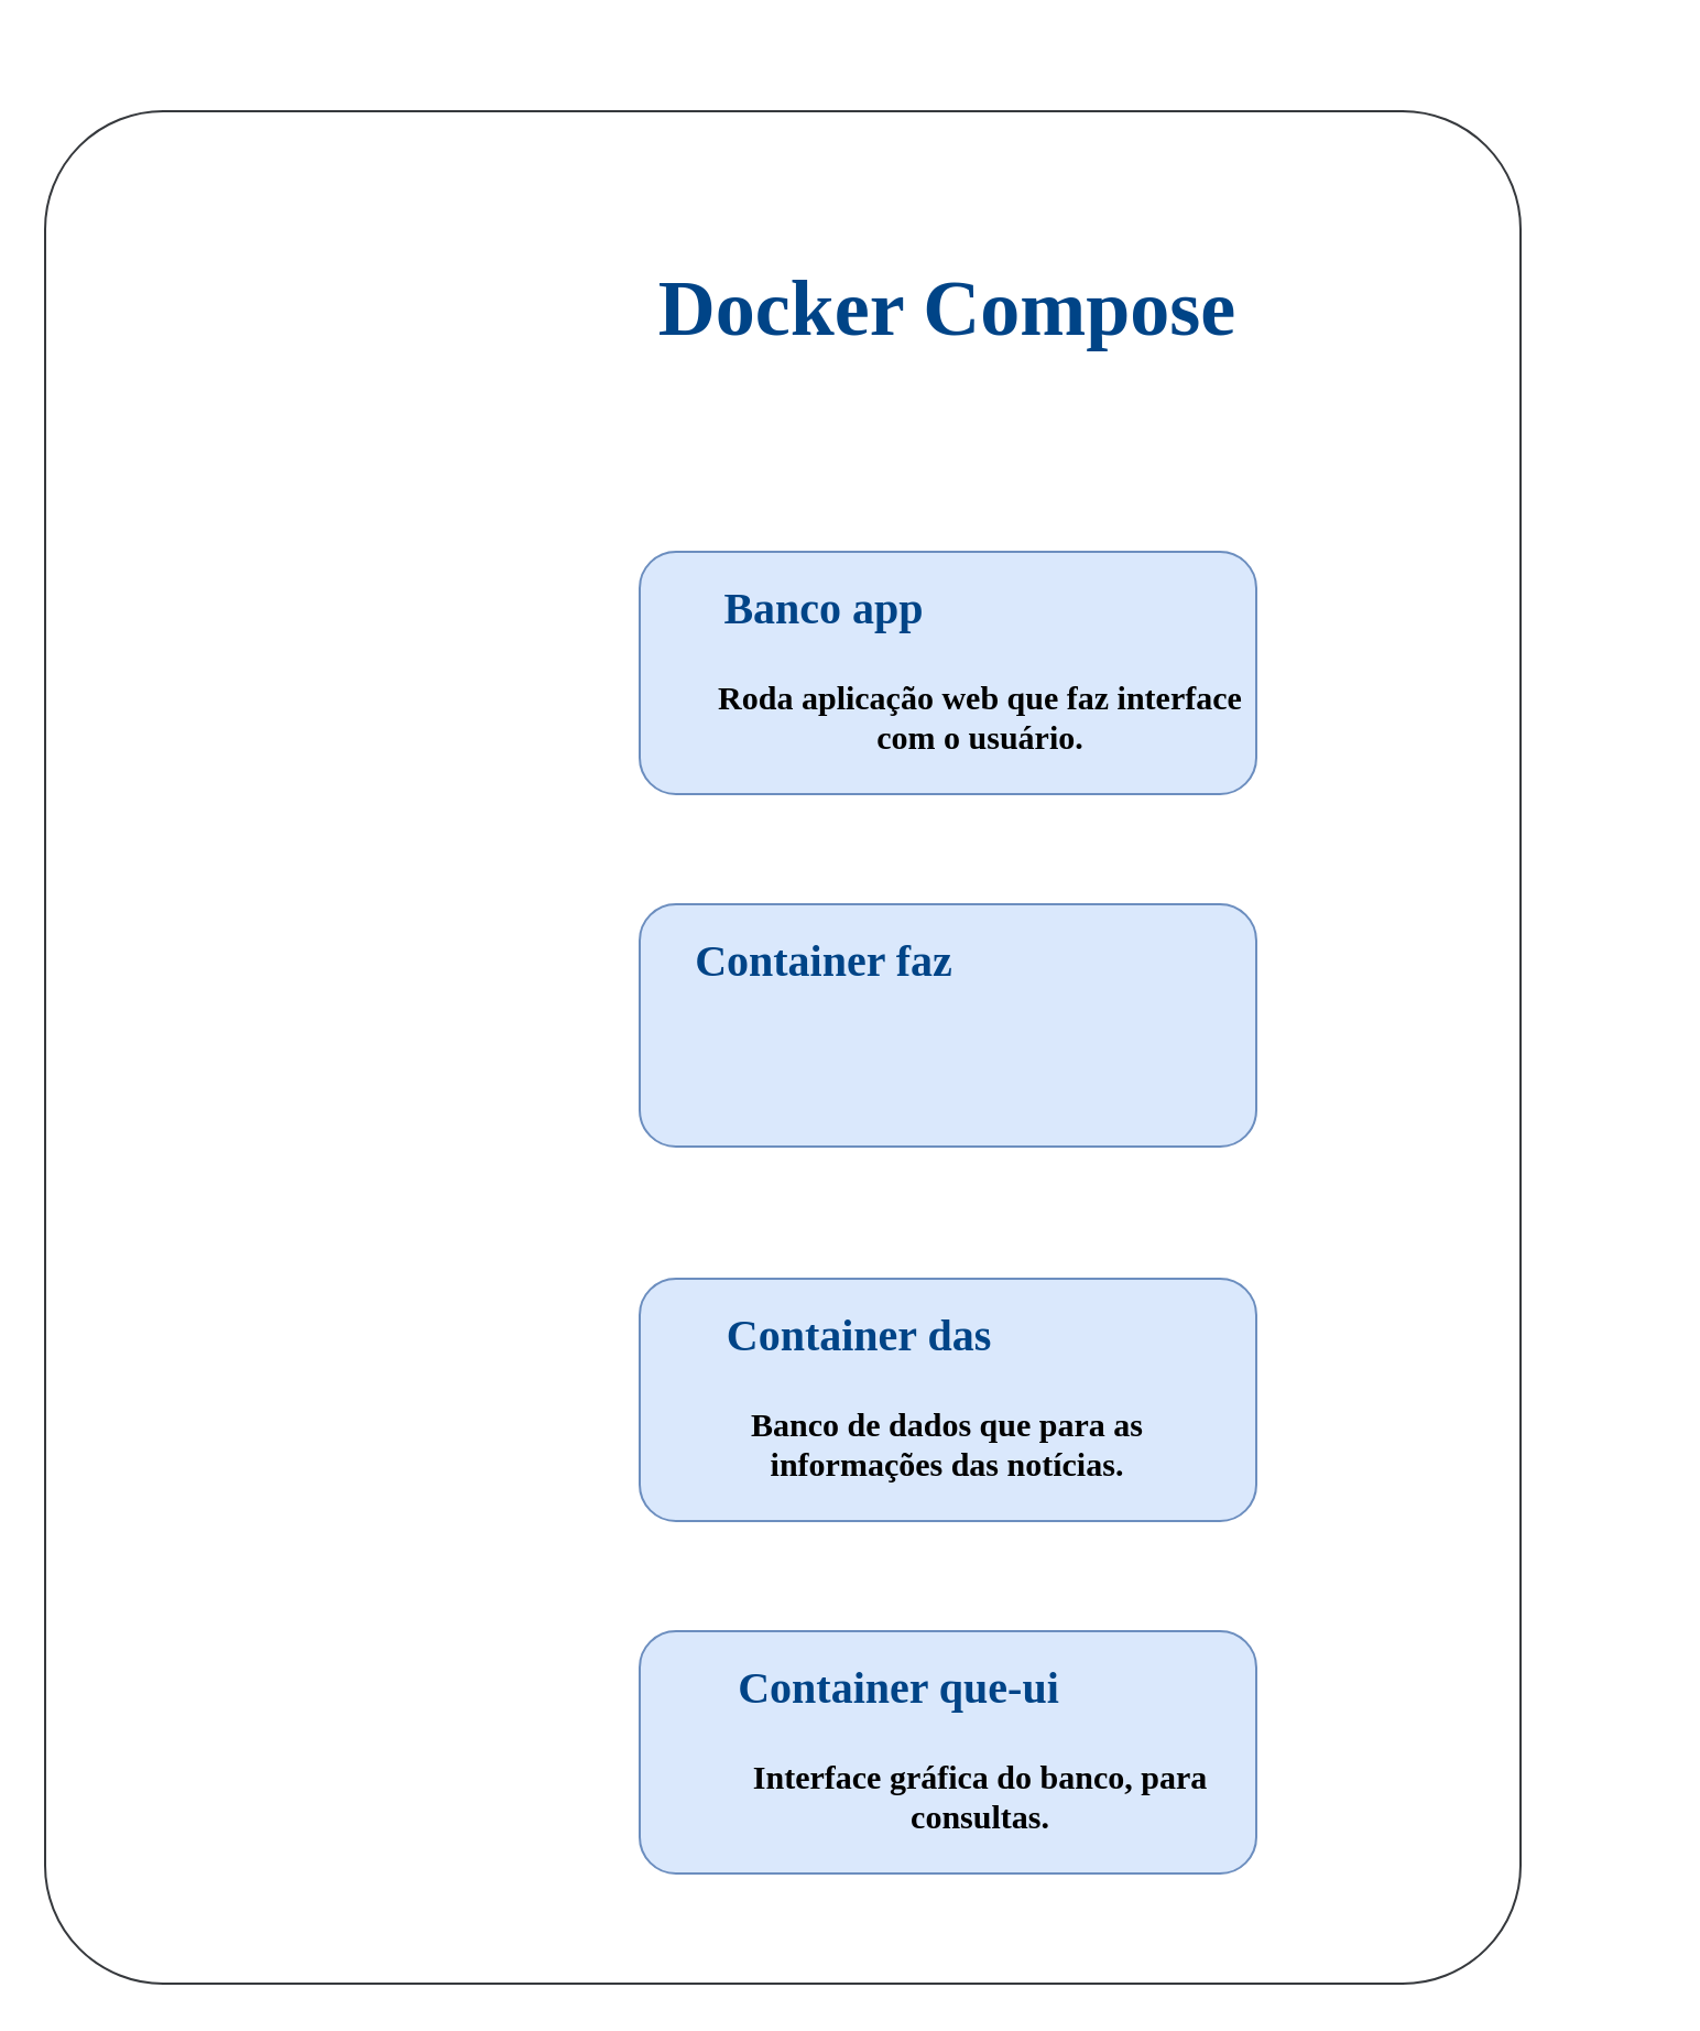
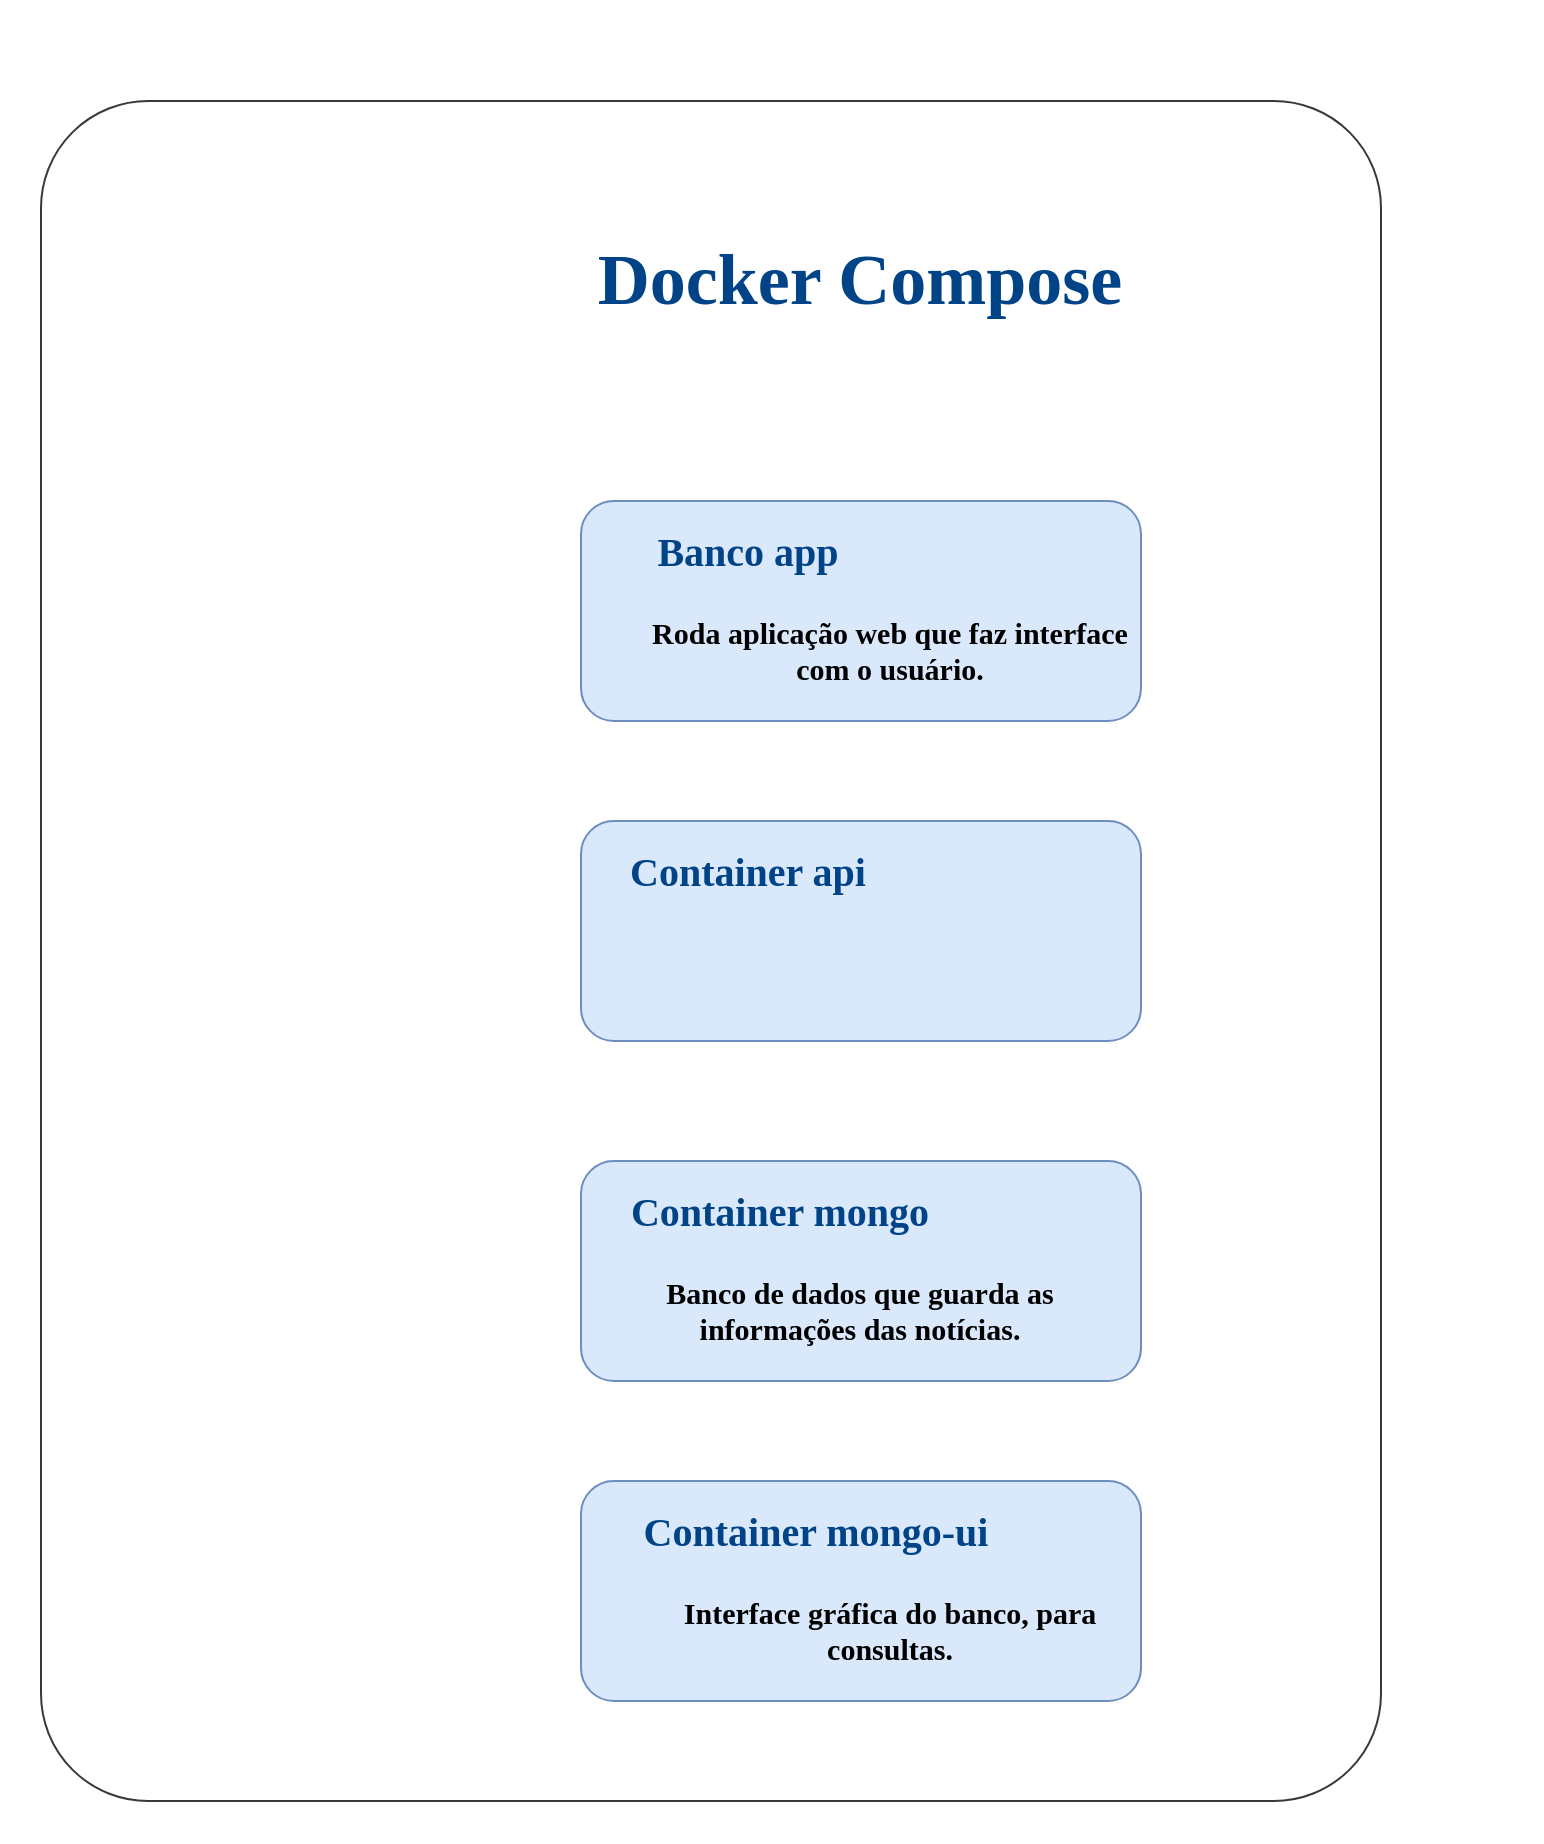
- <mxCell id="11" value="&lt;font style=&quot;font-size: 20px;&quot;&gt;&lt;b style=&quot;font-size: 20px;&quot;&gt;Container faz&lt;/b&gt;&lt;/font&gt;" style="text;html=1;strokeColor=none;fillColor=none;align=center;verticalAlign=middle;whiteSpace=wrap;rounded=0;fontFamily=Roboto Slab;fontSource=https%3A%2F%2Ffonts.googleapis.com%2Fcss%3Ffamily%3DRoboto%2BSlab;fontSize=20;fontColor=#004487;" parent="1" vertex="1"><mxGeometry x="224" y="420" width="300" height="30" as="geometry" /></mxCell>
+ <mxCell id="11" value="&lt;font style=&quot;font-size: 20px;&quot;&gt;&lt;b style=&quot;font-size: 20px;&quot;&gt;Container api&lt;/b&gt;&lt;/font&gt;" style="text;html=1;strokeColor=none;fillColor=none;align=center;verticalAlign=middle;whiteSpace=wrap;rounded=0;fontFamily=Roboto Slab;fontSource=https%3A%2F%2Ffonts.googleapis.com%2Fcss%3Ffamily%3DRoboto%2BSlab;fontSize=20;fontColor=#004487;" parent="1" vertex="1"><mxGeometry x="224" y="420" width="300" height="30" as="geometry" /></mxCell>
- <mxCell id="12" value="&lt;font style=&quot;font-size: 20px;&quot;&gt;&lt;b style=&quot;font-size: 20px;&quot;&gt;Container das&lt;/b&gt;&lt;/font&gt;" style="text;html=1;strokeColor=none;fillColor=none;align=center;verticalAlign=middle;whiteSpace=wrap;rounded=0;fontFamily=Roboto Slab;fontSource=https%3A%2F%2Ffonts.googleapis.com%2Fcss%3Ffamily%3DRoboto%2BSlab;fontSize=20;fontColor=#004487;" parent="1" vertex="1"><mxGeometry x="240" y="590" width="300" height="30" as="geometry" /></mxCell>
+ <mxCell id="12" value="&lt;font style=&quot;font-size: 20px;&quot;&gt;&lt;b style=&quot;font-size: 20px;&quot;&gt;Container mongo&lt;/b&gt;&lt;/font&gt;" style="text;html=1;strokeColor=none;fillColor=none;align=center;verticalAlign=middle;whiteSpace=wrap;rounded=0;fontFamily=Roboto Slab;fontSource=https%3A%2F%2Ffonts.googleapis.com%2Fcss%3Ffamily%3DRoboto%2BSlab;fontSize=20;fontColor=#004487;" parent="1" vertex="1"><mxGeometry x="240" y="590" width="300" height="30" as="geometry" /></mxCell>
- <mxCell id="19" value="&lt;font color=&quot;#000000&quot; style=&quot;font-size: 15px;&quot;&gt;&lt;b style=&quot;font-size: 15px;&quot;&gt;Banco de dados que para as informações das notícias.&lt;/b&gt;&lt;/font&gt;" style="text;html=1;strokeColor=none;fillColor=none;align=center;verticalAlign=middle;whiteSpace=wrap;rounded=0;fontFamily=Roboto Slab;fontSource=https%3A%2F%2Ffonts.googleapis.com%2Fcss%3Ffamily%3DRoboto%2BSlab;fontSize=15;fontColor=#004487;" parent="1" vertex="1"><mxGeometry x="310" y="640" width="240" height="30" as="geometry" /></mxCell>
+ <mxCell id="19" value="&lt;font color=&quot;#000000&quot; style=&quot;font-size: 15px;&quot;&gt;&lt;b style=&quot;font-size: 15px;&quot;&gt;Banco de dados que guarda as informações das notícias.&lt;/b&gt;&lt;/font&gt;" style="text;html=1;strokeColor=none;fillColor=none;align=center;verticalAlign=middle;whiteSpace=wrap;rounded=0;fontFamily=Roboto Slab;fontSource=https%3A%2F%2Ffonts.googleapis.com%2Fcss%3Ffamily%3DRoboto%2BSlab;fontSize=15;fontColor=#004487;" parent="1" vertex="1"><mxGeometry x="310" y="640" width="240" height="30" as="geometry" /></mxCell>
- <mxCell id="13" value="&lt;font style=&quot;font-size: 20px;&quot;&gt;&lt;b style=&quot;font-size: 20px;&quot;&gt;Container que-ui&lt;/b&gt;&lt;/font&gt;" style="text;html=1;strokeColor=none;fillColor=none;align=center;verticalAlign=middle;whiteSpace=wrap;rounded=0;fontFamily=Roboto Slab;fontSource=https%3A%2F%2Ffonts.googleapis.com%2Fcss%3Ffamily%3DRoboto%2BSlab;fontSize=20;fontColor=#004487;" parent="1" vertex="1"><mxGeometry x="258" y="750" width="300" height="30" as="geometry" /></mxCell>
+ <mxCell id="13" value="&lt;font style=&quot;font-size: 20px;&quot;&gt;&lt;b style=&quot;font-size: 20px;&quot;&gt;Container mongo-ui&lt;/b&gt;&lt;/font&gt;" style="text;html=1;strokeColor=none;fillColor=none;align=center;verticalAlign=middle;whiteSpace=wrap;rounded=0;fontFamily=Roboto Slab;fontSource=https%3A%2F%2Ffonts.googleapis.com%2Fcss%3Ffamily%3DRoboto%2BSlab;fontSize=20;fontColor=#004487;" parent="1" vertex="1"><mxGeometry x="258" y="750" width="300" height="30" as="geometry" /></mxCell>
